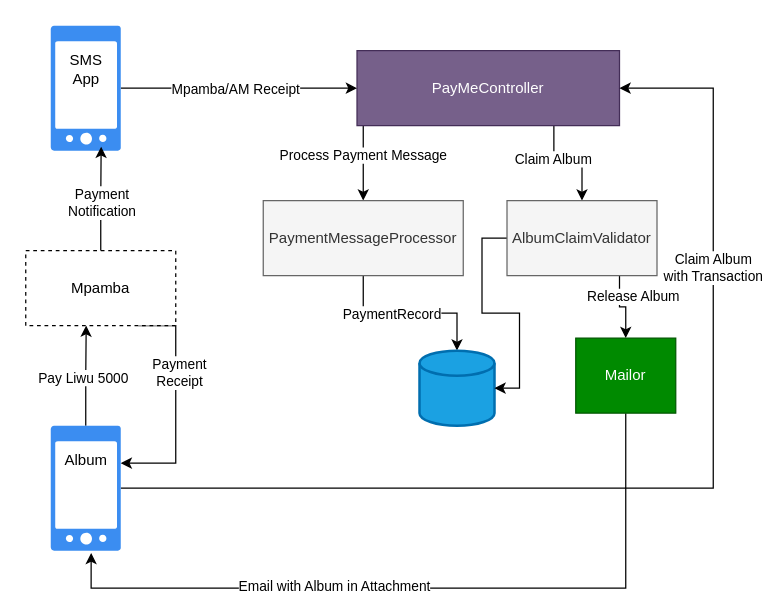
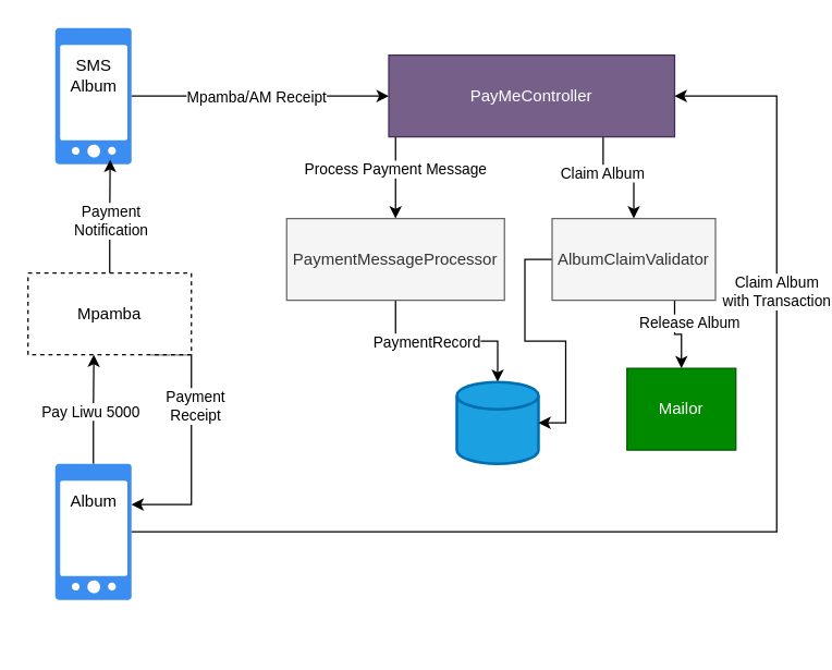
- <mxCell id="8" value="&lt;br&gt;SMS&lt;br&gt;App" style="html=1;aspect=fixed;strokeColor=none;shadow=0;align=center;verticalAlign=top;fillColor=#3B8DF1;shape=mxgraph.gcp2.phone_android" parent="1" vertex="1"><mxGeometry x="40" y="20" width="56" height="100" as="geometry" /></mxCell>
+ <mxCell id="8" value="&lt;br&gt;SMS&lt;br&gt;Album" style="html=1;aspect=fixed;strokeColor=none;shadow=0;align=center;verticalAlign=top;fillColor=#3B8DF1;shape=mxgraph.gcp2.phone_android" parent="1" vertex="1"><mxGeometry x="40" y="20" width="56" height="100" as="geometry" /></mxCell>
- <mxCell id="27" style="edgeStyle=orthogonalEdgeStyle;rounded=0;orthogonalLoop=1;jettySize=auto;html=1;entryX=0.577;entryY=1.018;entryDx=0;entryDy=0;entryPerimeter=0;" parent="1" source="29" target="16" edge="1"><mxGeometry relative="1" as="geometry"><Array as="points"><mxPoint x="500" y="470" /><mxPoint x="72" y="470" /></Array></mxGeometry></mxCell>
- <mxCell id="28" value="Email with Album in Attachment" style="edgeLabel;html=1;align=center;verticalAlign=middle;resizable=0;points=[];" parent="27" vertex="1" connectable="0"><mxGeometry x="0.254" y="-2" relative="1" as="geometry"><mxPoint as="offset" /></mxGeometry></mxCell>
